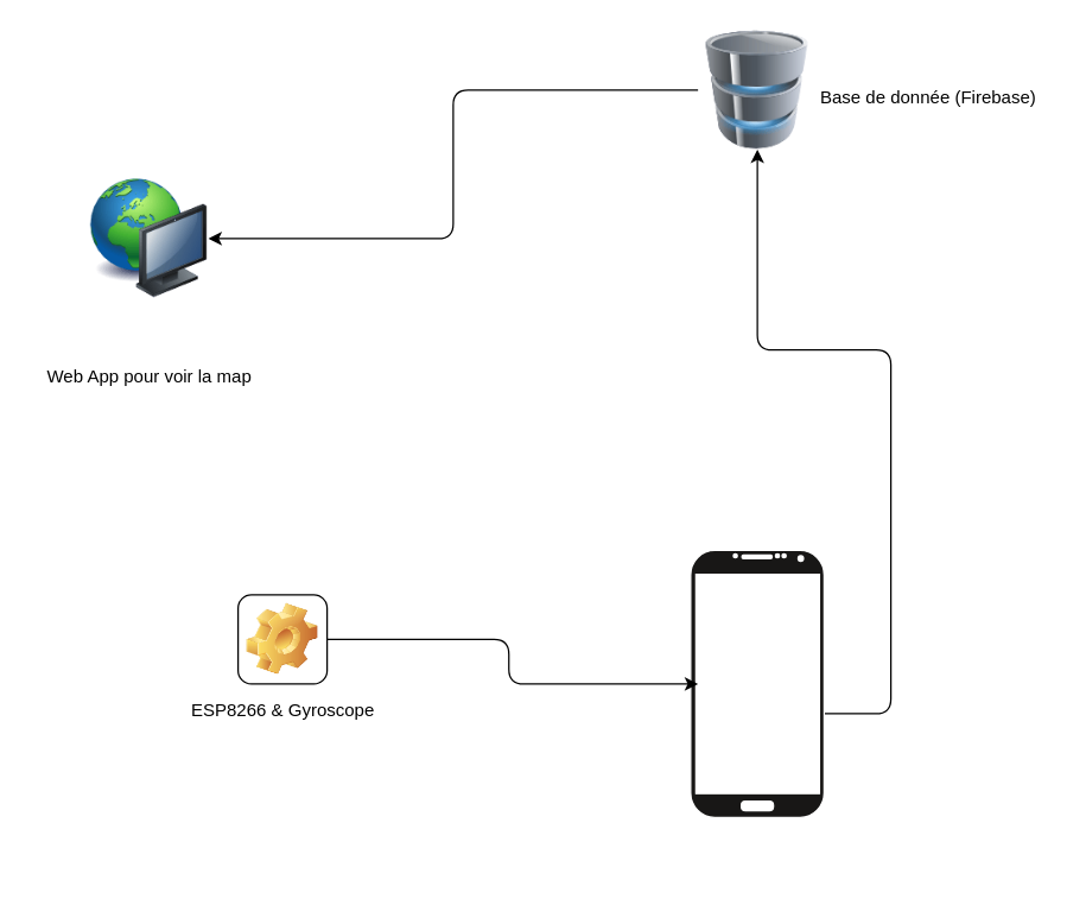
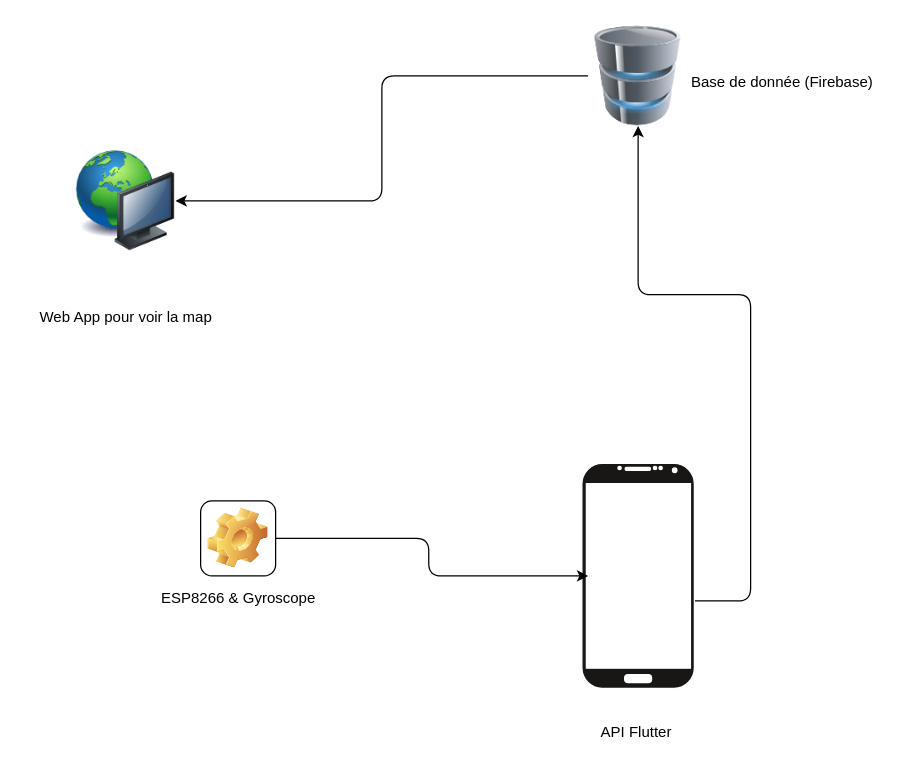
+ <mxCell id="9" value="API Flutter&amp;nbsp;" style="text;html=1;align=center;verticalAlign=middle;resizable=0;points=[];autosize=1;strokeColor=none;fillColor=none;" vertex="1" parent="1"><mxGeometry x="470" y="570" width="80" height="30" as="geometry" /></mxCell>
